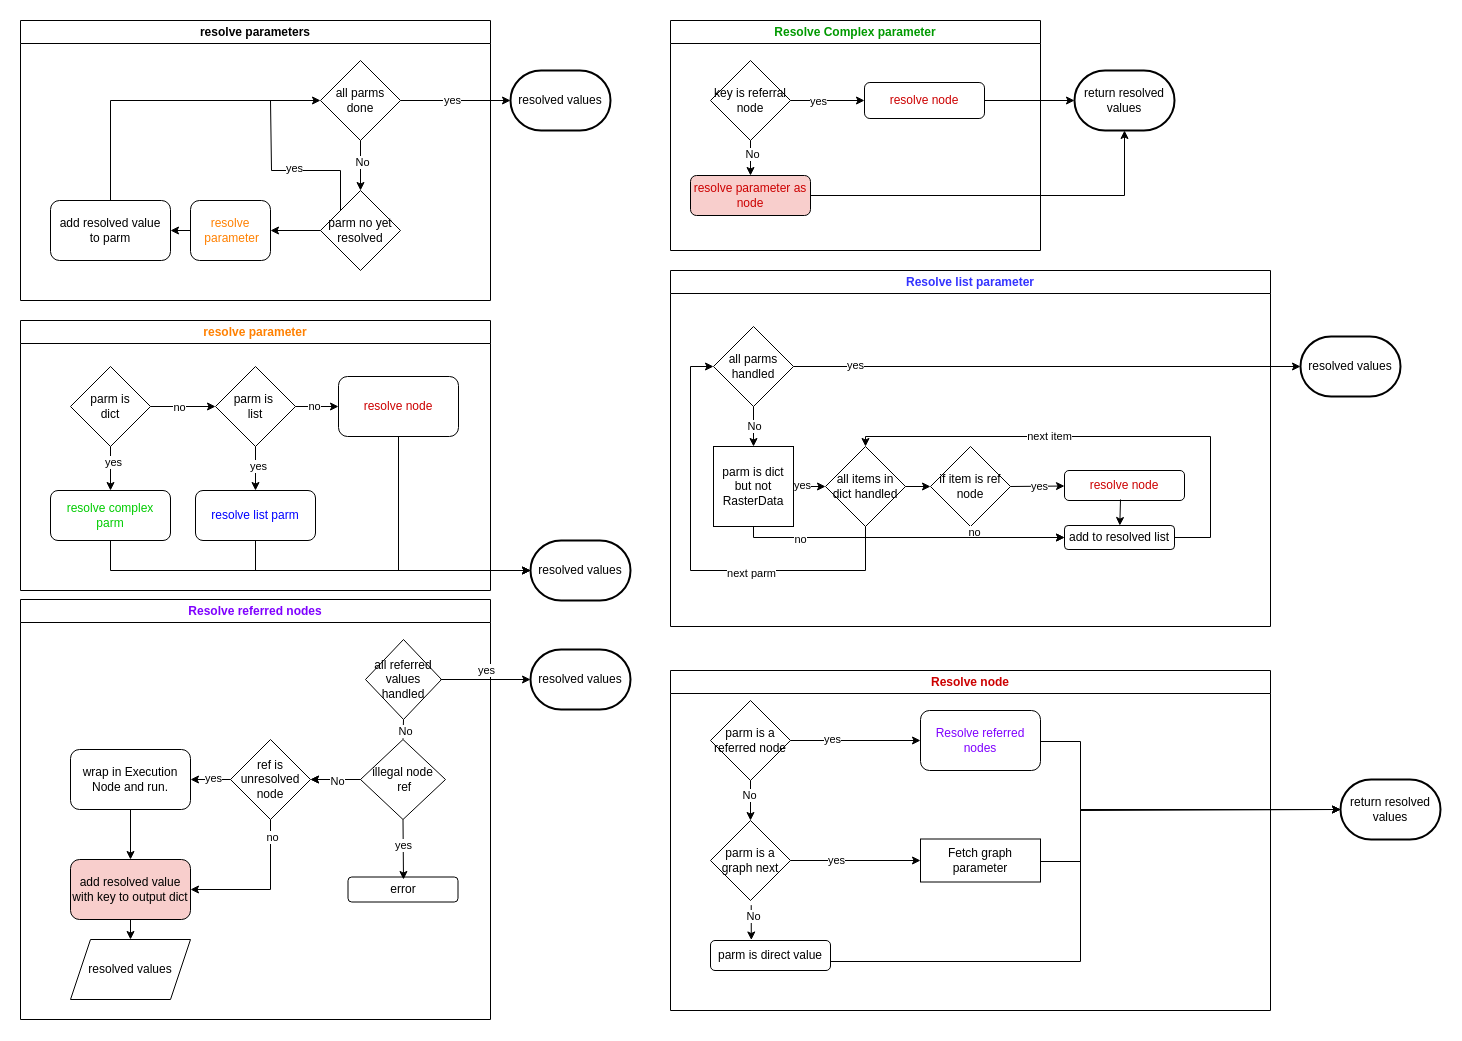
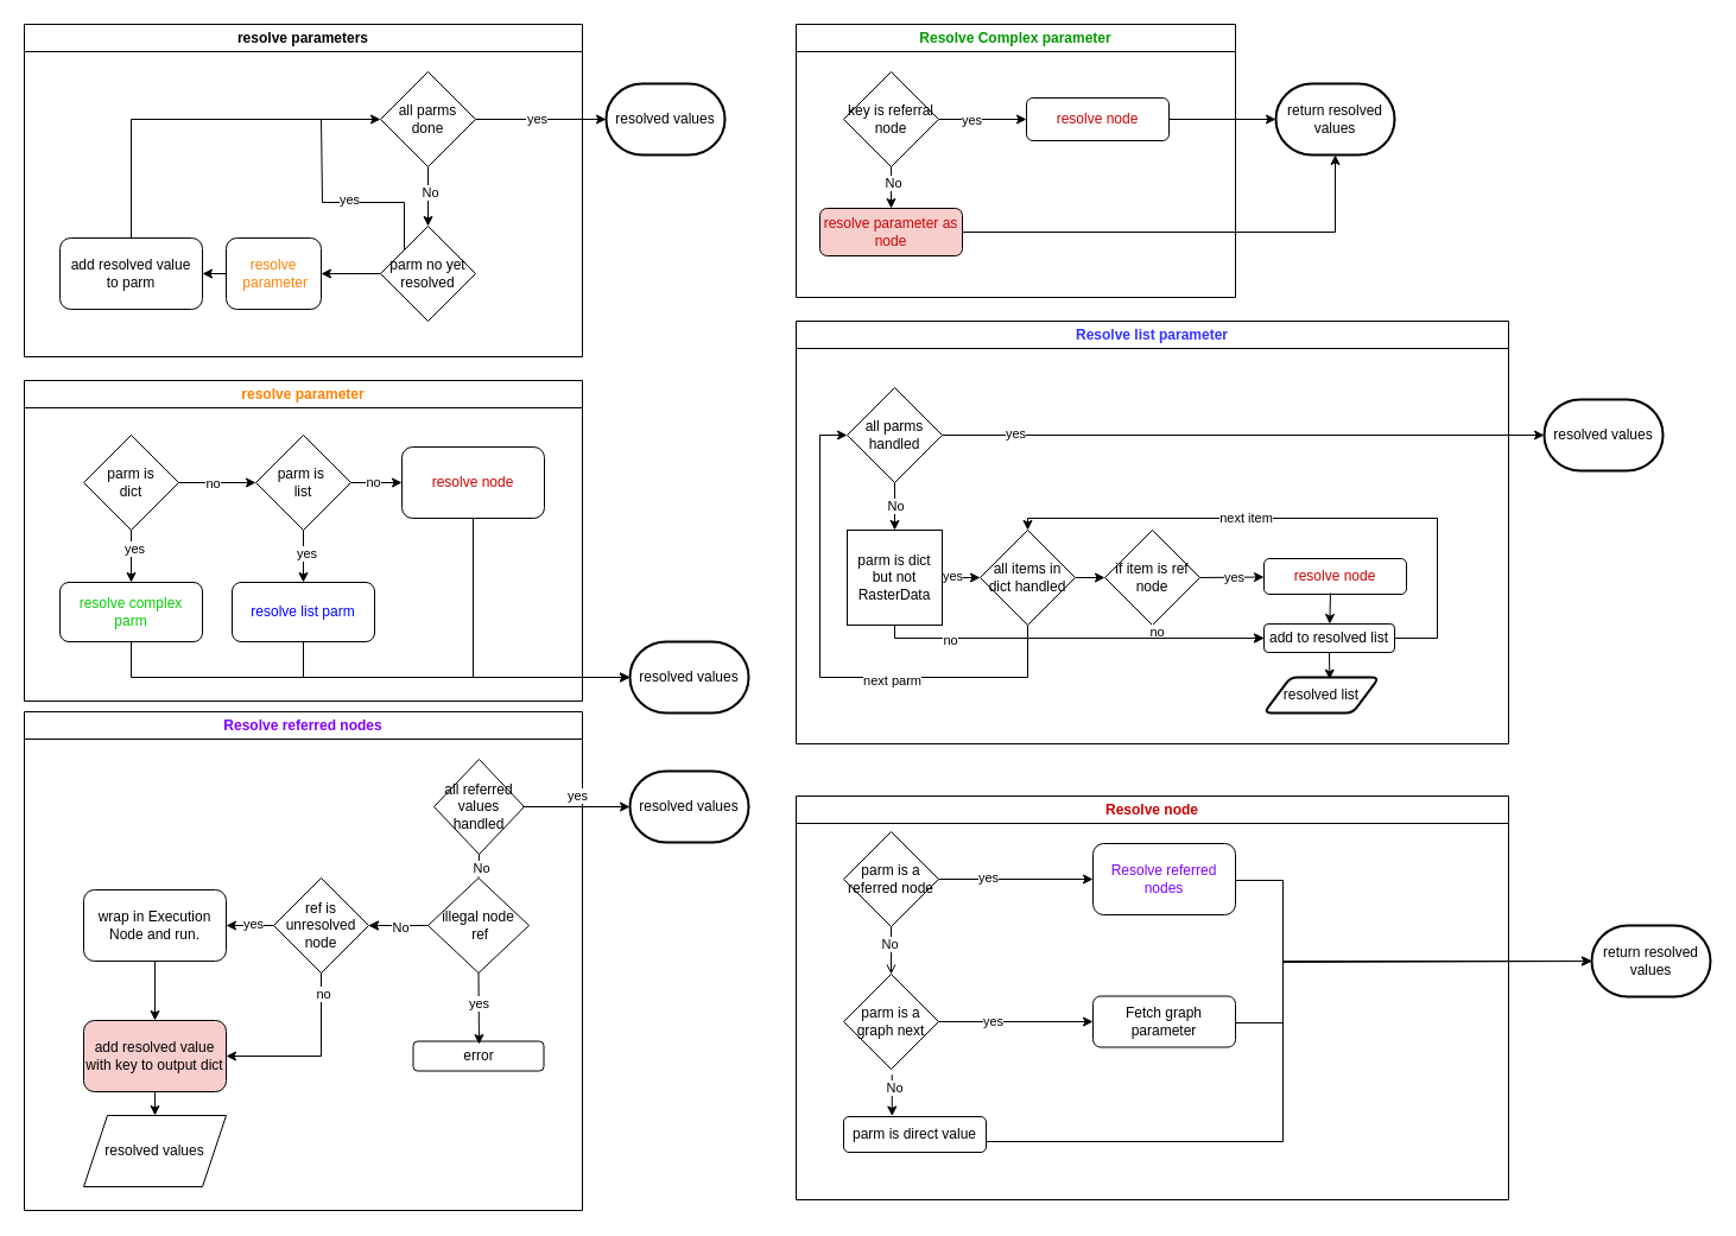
+ <mxCell id="63" value="" style="endArrow=classic;html=1;rounded=0;exitX=0.5;exitY=1;exitDx=0;exitDy=0;entryX=0.57;entryY=0.056;entryDx=0;entryDy=0;entryPerimeter=0;" edge="1" parent="45" source="51" target="62"><mxGeometry width="50" height="50" relative="1" as="geometry"><mxPoint x="320" y="330" as="sourcePoint" /><mxPoint x="370" y="280" as="targetPoint" /></mxGeometry></mxCell>
+ <mxCell id="62" value="resolved list" style="shape=parallelogram;html=1;strokeWidth=2;perimeter=parallelogramPerimeter;whiteSpace=wrap;rounded=1;arcSize=12;size=0.23;" vertex="1" parent="45"><mxGeometry x="394" y="300" width="97" height="30" as="geometry" /></mxCell>
- <mxCell id="33" value="" style="endArrow=classic;html=1;rounded=0;entryX=0.5;entryY=0;entryDx=0;entryDy=0;exitX=0.5;exitY=1;exitDx=0;exitDy=0;" edge="1" parent="27" target="30" source="28"><mxGeometry width="50" height="50" relative="1" as="geometry"><mxPoint x="50" y="110" as="sourcePoint" /><mxPoint x="100" y="60" as="targetPoint" /></mxGeometry></mxCell>
+ <mxCell id="33" value="" style="endArrow=open;html=1;rounded=0;entryX=0.5;entryY=0;entryDx=0;entryDy=0;exitX=0.5;exitY=1;exitDx=0;exitDy=0;" edge="1" parent="27" target="30" source="28"><mxGeometry width="50" height="50" relative="1" as="geometry"><mxPoint x="50" y="110" as="sourcePoint" /><mxPoint x="100" y="60" as="targetPoint" /></mxGeometry></mxCell>
- <mxCell id="31" value="Fetch graph parameter" style="whiteSpace=wrap;html=1;rounded=0;" vertex="1" parent="27"><mxGeometry x="250" y="168.5" width="120" height="43" as="geometry" /></mxCell>
+ <mxCell id="31" value="Fetch graph parameter" style="rounded=1;whiteSpace=wrap;html=1;" vertex="1" parent="27"><mxGeometry x="250" y="168.5" width="120" height="43" as="geometry" /></mxCell>
